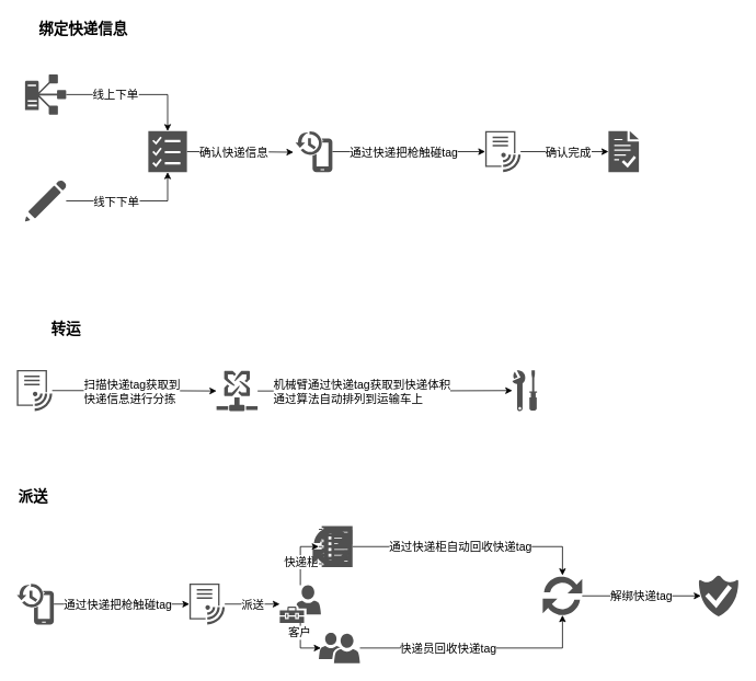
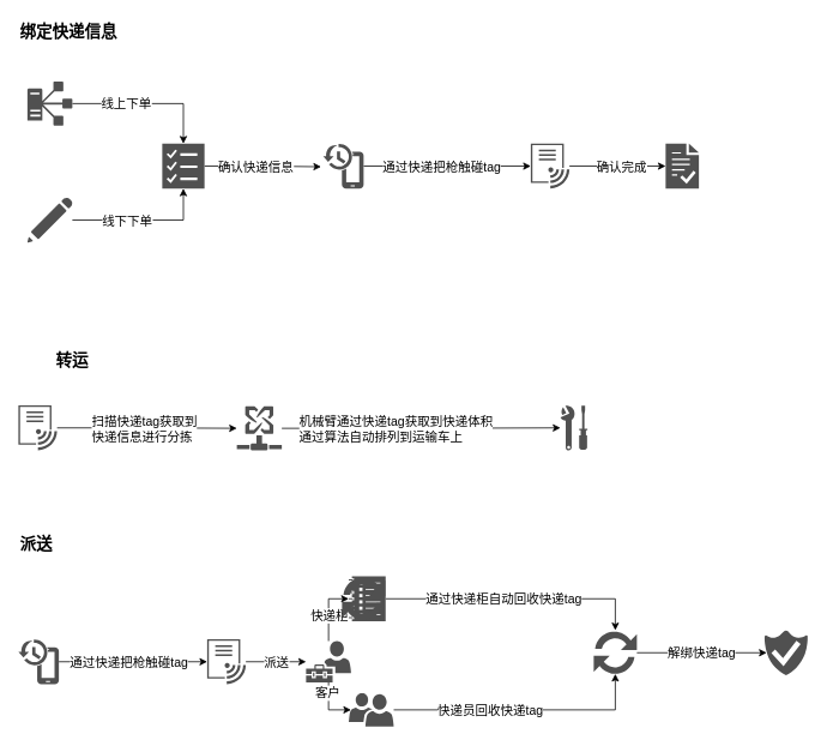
- <mxCell id="2" value="&lt;b&gt;&lt;font style=&quot;font-size: 18px;&quot;&gt;绑定快递信息&lt;/font&gt;&lt;/b&gt;" style="text;html=1;strokeColor=none;fillColor=none;align=left;verticalAlign=middle;whiteSpace=wrap;rounded=0;" vertex="1" parent="1"><mxGeometry x="45" y="20" width="110" height="30" as="geometry" /></mxCell>
+ <mxCell id="2" value="&lt;b&gt;&lt;font style=&quot;font-size: 18px;&quot;&gt;绑定快递信息&lt;/font&gt;&lt;/b&gt;" style="text;html=1;strokeColor=none;fillColor=none;align=left;verticalAlign=middle;whiteSpace=wrap;rounded=0;" vertex="1" parent="1"><mxGeometry x="20" y="20" width="110" height="30" as="geometry" /></mxCell>
